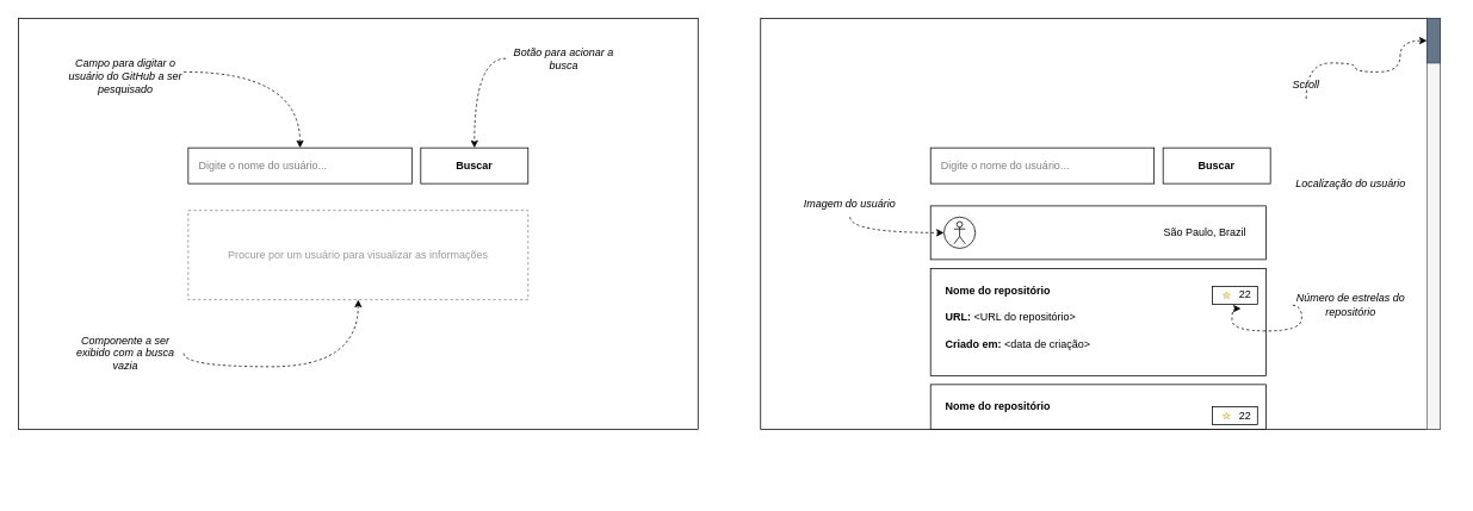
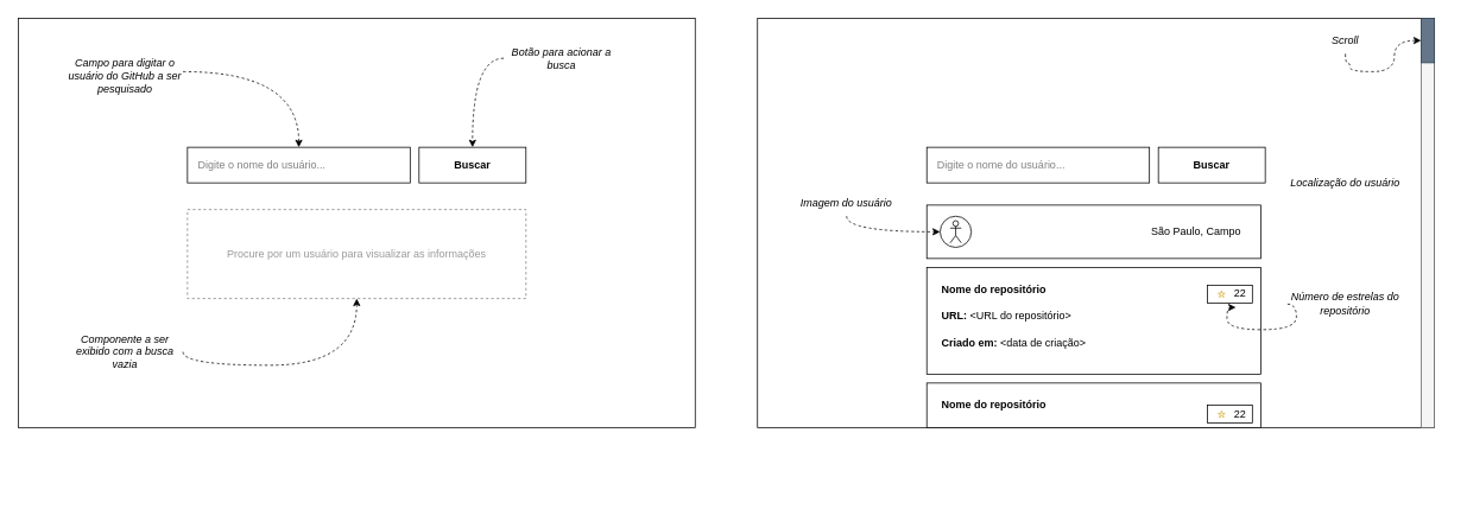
- <mxCell id="42" value="Scroll" style="text;html=1;strokeColor=none;fillColor=none;align=center;verticalAlign=middle;whiteSpace=wrap;rounded=0;fontStyle=2" vertex="1" parent="14"><mxGeometry x="570" y="60" width="50" height="30" as="geometry" /></mxCell>
+ <mxCell id="42" value="Scroll" style="text;html=1;strokeColor=none;fillColor=none;align=center;verticalAlign=middle;whiteSpace=wrap;rounded=0;fontStyle=2" vertex="1" parent="14"><mxGeometry x="620" y="10" width="50" height="30" as="geometry" /></mxCell>
- <mxCell id="24" value="São Paulo, Brazil" style="text;html=1;strokeColor=none;fillColor=none;align=right;verticalAlign=middle;whiteSpace=wrap;rounded=0;" vertex="1" parent="14"><mxGeometry x="400" y="225" width="130" height="30" as="geometry" /></mxCell>
+ <mxCell id="24" value="São Paulo, Campo" style="text;html=1;strokeColor=none;fillColor=none;align=right;verticalAlign=middle;whiteSpace=wrap;rounded=0;" vertex="1" parent="14"><mxGeometry x="400" y="225" width="130" height="30" as="geometry" /></mxCell>
